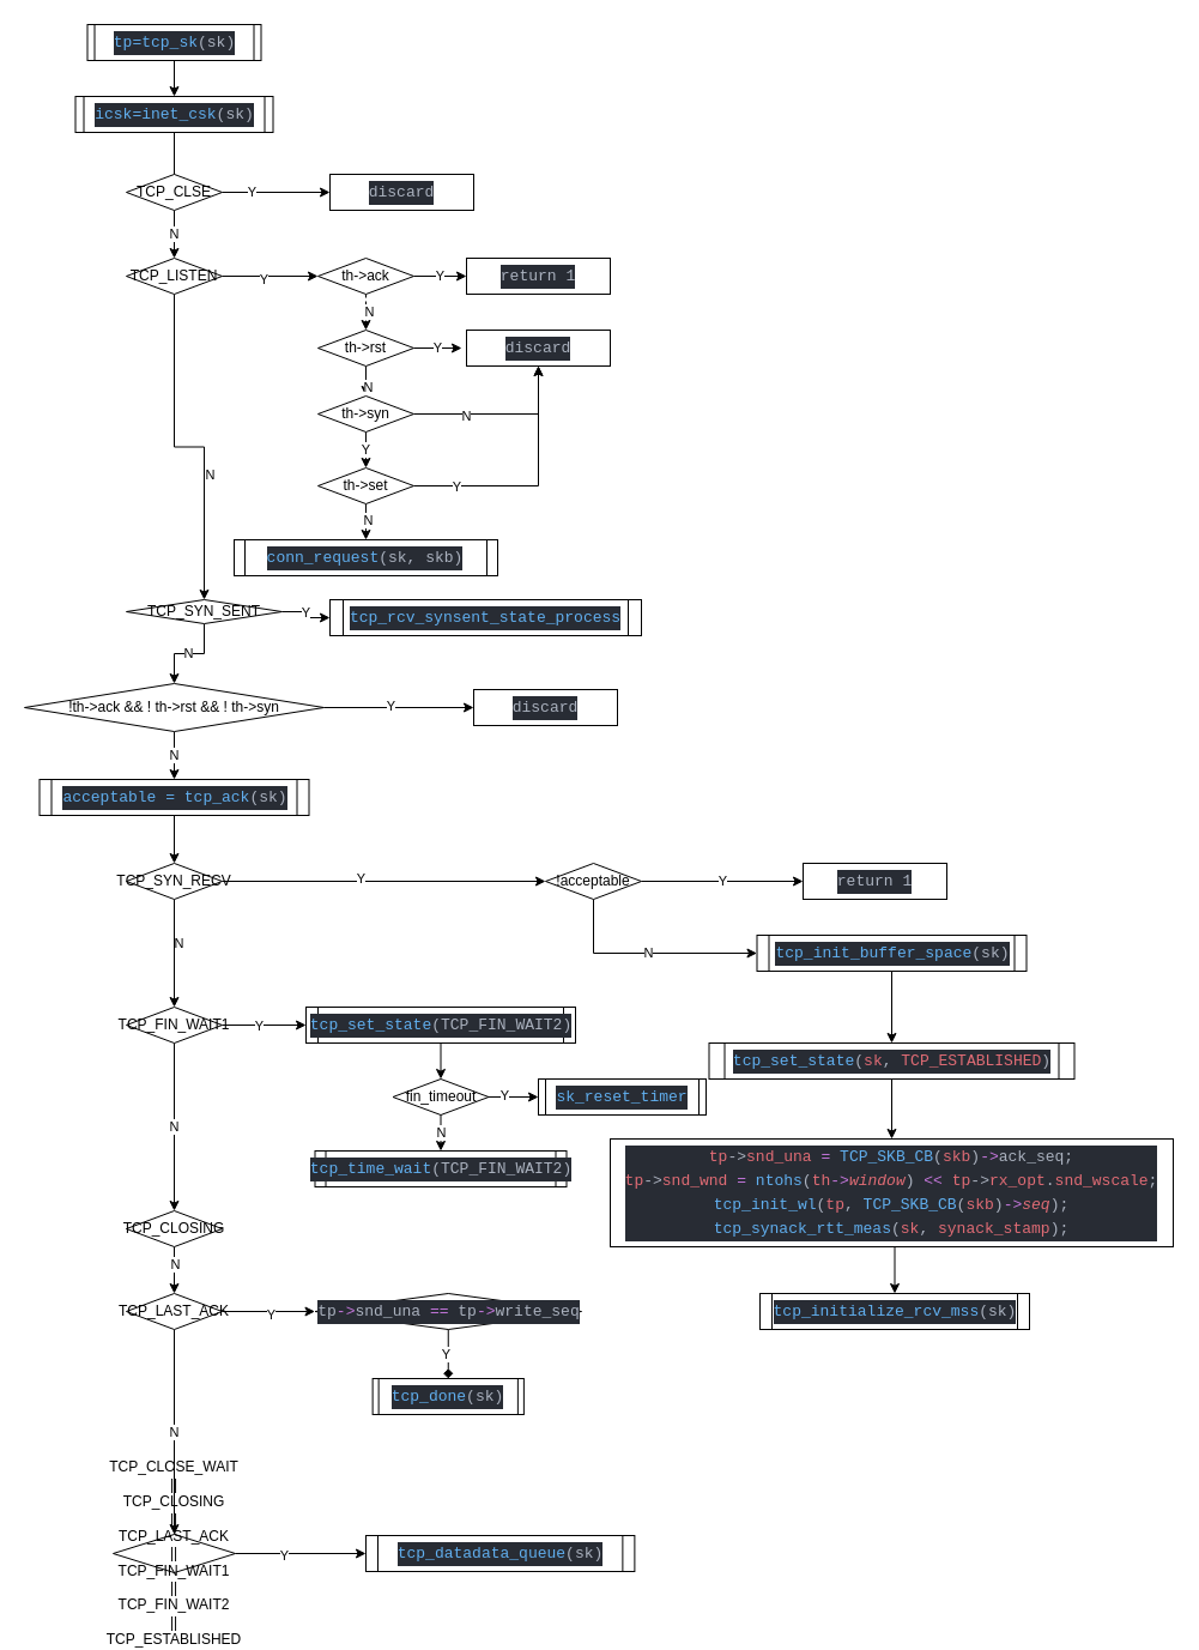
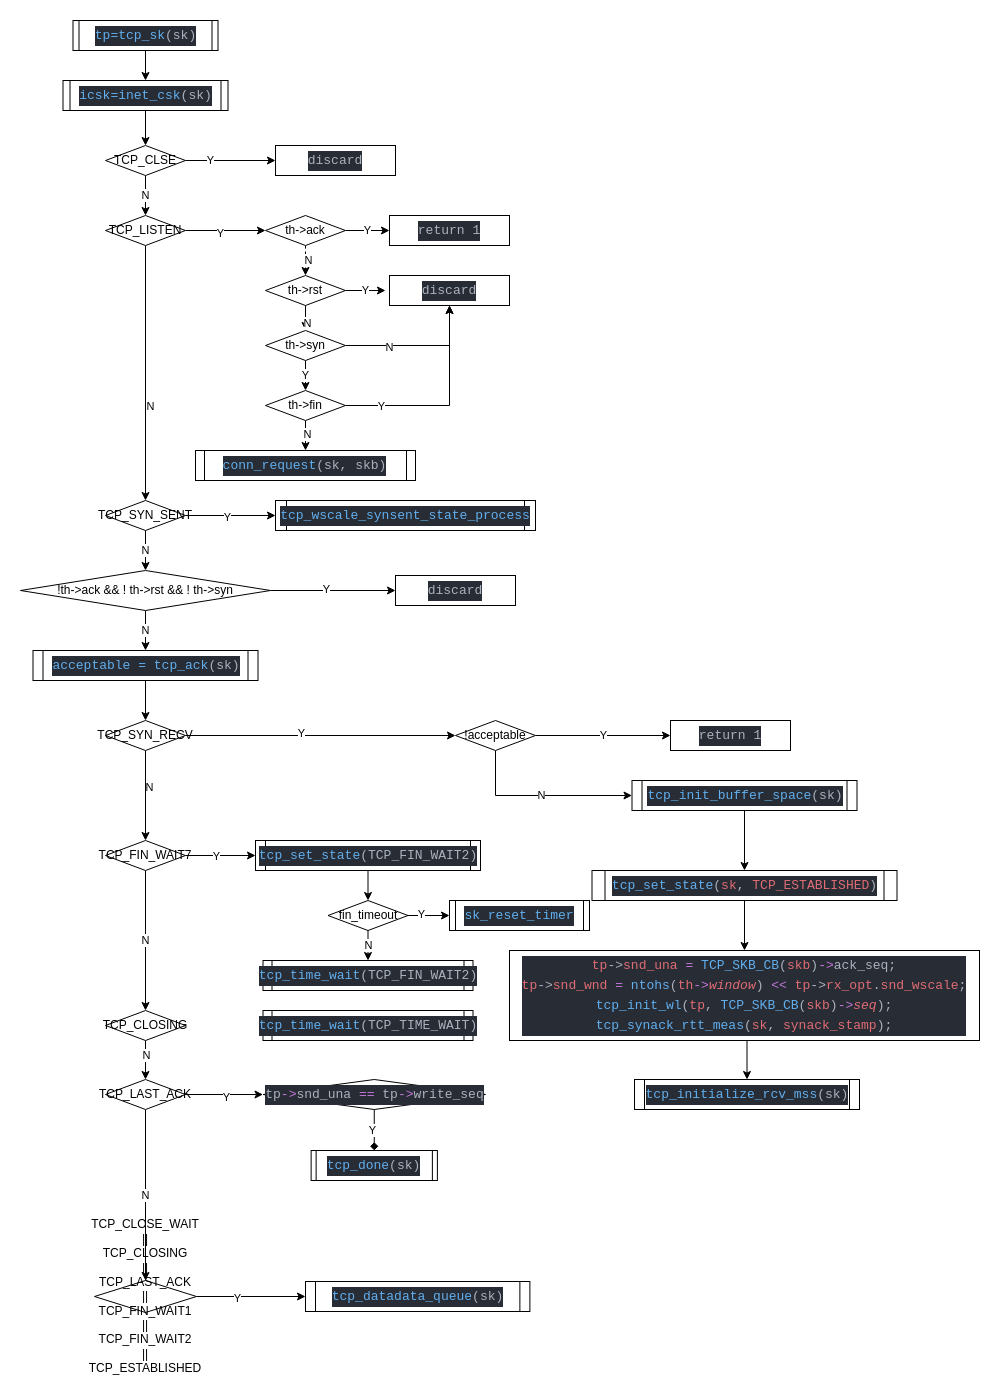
- <mxCell id="34" style="edgeStyle=orthogonalEdgeStyle;rounded=0;orthogonalLoop=1;jettySize=auto;html=1;exitX=0.5;exitY=1;exitDx=0;exitDy=0;entryX=0.5;entryY=0;entryDx=0;entryDy=0;endArrow=none;" edge="1" parent="1" source="35" target="5"><mxGeometry relative="1" as="geometry" /></mxCell>
+ <mxCell id="34" style="edgeStyle=orthogonalEdgeStyle;rounded=0;orthogonalLoop=1;jettySize=auto;html=1;exitX=0.5;exitY=1;exitDx=0;exitDy=0;entryX=0.5;entryY=0;entryDx=0;entryDy=0;" edge="1" parent="1" source="35" target="5"><mxGeometry relative="1" as="geometry" /></mxCell>
- <mxCell id="30" value="th-&amp;gt;set" style="rhombus;whiteSpace=wrap;html=1;" vertex="1" parent="1"><mxGeometry x="265" y="390" width="80" height="30" as="geometry" /></mxCell>
+ <mxCell id="30" value="th-&amp;gt;fin" style="rhombus;whiteSpace=wrap;html=1;" vertex="1" parent="1"><mxGeometry x="265" y="390" width="80" height="30" as="geometry" /></mxCell>
- <mxCell id="39" value="TCP_SYN_SENT" style="rhombus;whiteSpace=wrap;html=1;" vertex="1" parent="1"><mxGeometry x="105" y="500" width="130" height="20" as="geometry" /></mxCell>
+ <mxCell id="39" value="TCP_SYN_SENT" style="rhombus;whiteSpace=wrap;html=1;" vertex="1" parent="1"><mxGeometry x="105" y="500" width="80" height="30" as="geometry" /></mxCell>
- <mxCell id="40" value="&lt;div style=&quot;background-color: rgb(40 , 44 , 52) ; font-family: &amp;#34;monaco&amp;#34; , &amp;#34;menlo&amp;#34; , &amp;#34;monaco&amp;#34; , &amp;#34;courier new&amp;#34; , monospace ; font-size: 13px ; line-height: 20px&quot;&gt;&lt;font color=&quot;#61afef&quot;&gt;tcp_rcv_synsent_state_process&lt;/font&gt;&lt;/div&gt;" style="shape=process;whiteSpace=wrap;html=1;backgroundOutline=1;size=0.043;" vertex="1" parent="1"><mxGeometry x="275" y="500" width="260" height="30" as="geometry" /></mxCell>
+ <mxCell id="40" value="&lt;div style=&quot;background-color: rgb(40 , 44 , 52) ; font-family: &amp;#34;monaco&amp;#34; , &amp;#34;menlo&amp;#34; , &amp;#34;monaco&amp;#34; , &amp;#34;courier new&amp;#34; , monospace ; font-size: 13px ; line-height: 20px&quot;&gt;&lt;font color=&quot;#61afef&quot;&gt;tcp_wscale_synsent_state_process&lt;/font&gt;&lt;/div&gt;" style="shape=process;whiteSpace=wrap;html=1;backgroundOutline=1;size=0.043;" vertex="1" parent="1"><mxGeometry x="275" y="500" width="260" height="30" as="geometry" /></mxCell>
- <mxCell id="67" value="TCP_FIN_WAIT1" style="rhombus;whiteSpace=wrap;html=1;" vertex="1" parent="1"><mxGeometry x="105" y="840" width="80" height="30" as="geometry" /></mxCell>
+ <mxCell id="67" value="TCP_FIN_WAIT7" style="rhombus;whiteSpace=wrap;html=1;" vertex="1" parent="1"><mxGeometry x="105" y="840" width="80" height="30" as="geometry" /></mxCell>
+ <mxCell id="79" value="&lt;div style=&quot;background-color: rgb(40 , 44 , 52) ; font-family: &amp;#34;monaco&amp;#34; , &amp;#34;menlo&amp;#34; , &amp;#34;monaco&amp;#34; , &amp;#34;courier new&amp;#34; , monospace ; font-size: 13px ; line-height: 20px&quot;&gt;&lt;div style=&quot;font-family: &amp;#34;monaco&amp;#34; , &amp;#34;menlo&amp;#34; , &amp;#34;monaco&amp;#34; , &amp;#34;courier new&amp;#34; , monospace ; line-height: 20px&quot;&gt;&lt;span style=&quot;color: rgb(97 , 175 , 239) ; text-align: left&quot;&gt;tcp_time_wait&lt;/span&gt;&lt;span style=&quot;color: rgb(171 , 178 , 191)&quot;&gt;(TCP_TIME_WAIT)&lt;/span&gt;&lt;br&gt;&lt;/div&gt;&lt;/div&gt;" style="shape=process;whiteSpace=wrap;html=1;backgroundOutline=1;size=0.043;" vertex="1" parent="1"><mxGeometry x="262.5" y="1010" width="210" height="30" as="geometry" /></mxCell>
